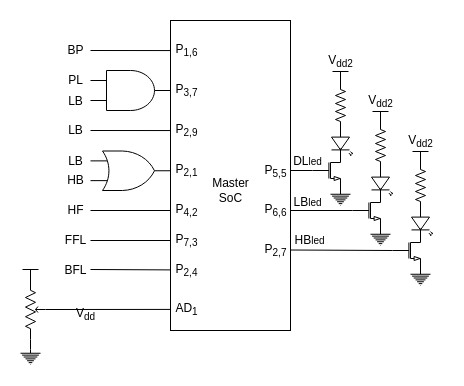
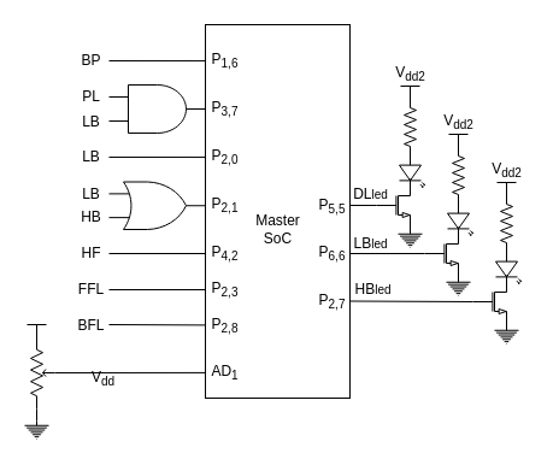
- <mxCell id="4" value="P&lt;sub&gt;2,9&lt;/sub&gt;" style="text;html=1;align=center;verticalAlign=middle;resizable=1;points=[];autosize=1;strokeColor=none;fillColor=none;" parent="1" vertex="1"><mxGeometry x="161" y="115" width="50" height="30" as="geometry" /></mxCell>
+ <mxCell id="4" value="P&lt;sub&gt;2,0&lt;/sub&gt;" style="text;html=1;align=center;verticalAlign=middle;resizable=1;points=[];autosize=1;strokeColor=none;fillColor=none;" parent="1" vertex="1"><mxGeometry x="161" y="115" width="50" height="30" as="geometry" /></mxCell>
- <mxCell id="43" value="P&lt;sub&gt;7,3&lt;/sub&gt;" style="text;html=1;align=center;verticalAlign=middle;resizable=1;points=[];autosize=1;strokeColor=none;fillColor=none;" parent="1" vertex="1"><mxGeometry x="161" y="224.5" width="50" height="30" as="geometry" /></mxCell>
+ <mxCell id="43" value="P&lt;sub&gt;2,3&lt;/sub&gt;" style="text;html=1;align=center;verticalAlign=middle;resizable=1;points=[];autosize=1;strokeColor=none;fillColor=none;" parent="1" vertex="1"><mxGeometry x="161" y="224.5" width="50" height="30" as="geometry" /></mxCell>
- <mxCell id="44" value="P&lt;sub&gt;2,4&lt;/sub&gt;" style="text;html=1;align=center;verticalAlign=middle;resizable=1;points=[];autosize=1;strokeColor=none;fillColor=none;" parent="1" vertex="1"><mxGeometry x="161" y="254.5" width="50" height="30" as="geometry" /></mxCell>
+ <mxCell id="44" value="P&lt;sub&gt;2,8&lt;/sub&gt;" style="text;html=1;align=center;verticalAlign=middle;resizable=1;points=[];autosize=1;strokeColor=none;fillColor=none;" parent="1" vertex="1"><mxGeometry x="161" y="254.5" width="50" height="30" as="geometry" /></mxCell>
